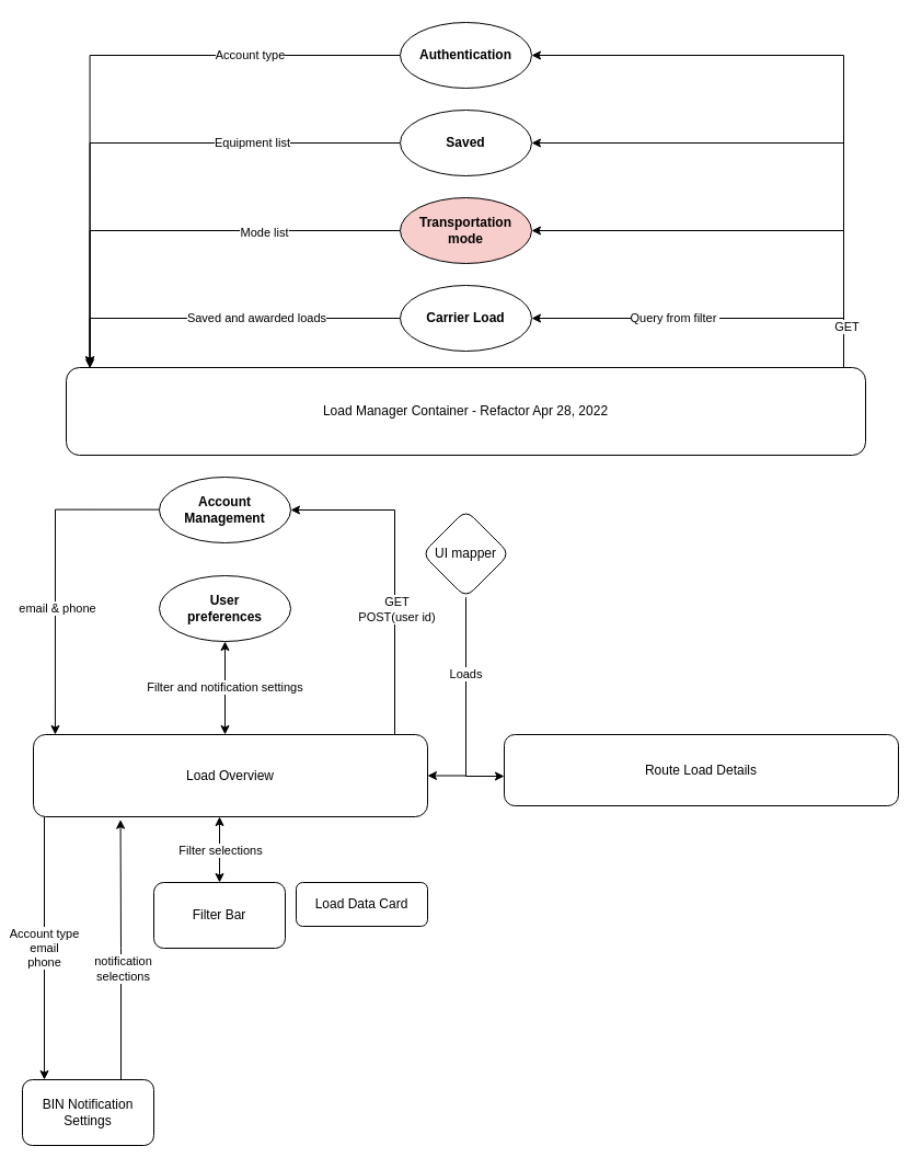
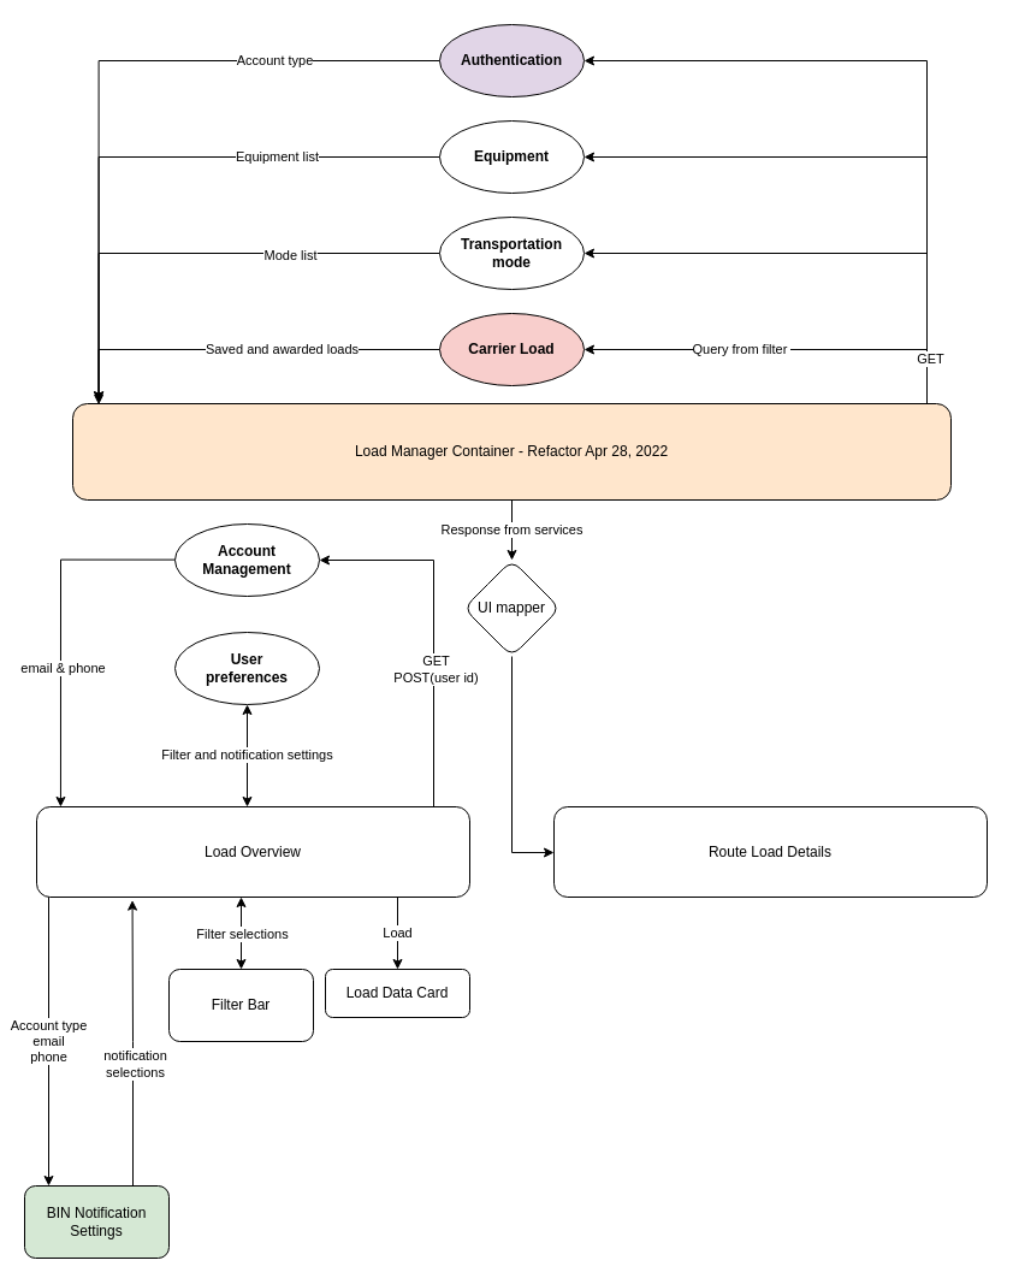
- <mxCell id="8" value="Authentication" style="ellipse;whiteSpace=wrap;html=1;fontStyle=1;startSize=23;" vertex="1" parent="1"><mxGeometry x="365" y="20" width="120" height="60" as="geometry" /></mxCell>
+ <mxCell id="8" value="Authentication" style="ellipse;whiteSpace=wrap;html=1;fontStyle=1;startSize=23;fillColor=#e1d5e7;" vertex="1" parent="1"><mxGeometry x="365" y="20" width="120" height="60" as="geometry" /></mxCell>
- <mxCell id="10" value="Saved" style="ellipse;whiteSpace=wrap;html=1;fontStyle=1;startSize=23;" vertex="1" parent="1"><mxGeometry x="365" y="100" width="120" height="60" as="geometry" /></mxCell>
+ <mxCell id="10" value="Equipment" style="ellipse;whiteSpace=wrap;html=1;fontStyle=1;startSize=23;" vertex="1" parent="1"><mxGeometry x="365" y="100" width="120" height="60" as="geometry" /></mxCell>
- <mxCell id="13" value="Transportation mode" style="ellipse;whiteSpace=wrap;html=1;fontStyle=1;startSize=23;fillColor=#f8cecc;" vertex="1" parent="1"><mxGeometry x="365" y="180" width="120" height="60" as="geometry" /></mxCell>
+ <mxCell id="13" value="Transportation mode" style="ellipse;whiteSpace=wrap;html=1;fontStyle=1;startSize=23;" vertex="1" parent="1"><mxGeometry x="365" y="180" width="120" height="60" as="geometry" /></mxCell>
- <mxCell id="15" value="Carrier Load" style="ellipse;whiteSpace=wrap;html=1;fontStyle=1;startSize=23;" vertex="1" parent="1"><mxGeometry x="365" y="260" width="120" height="60" as="geometry" /></mxCell>
+ <mxCell id="15" value="Carrier Load" style="ellipse;whiteSpace=wrap;html=1;fontStyle=1;startSize=23;fillColor=#f8cecc;" vertex="1" parent="1"><mxGeometry x="365" y="260" width="120" height="60" as="geometry" /></mxCell>
- <mxCell id="17" value="Load Manager Container - Refactor Apr 28, 2022" style="rounded=1;whiteSpace=wrap;html=1;" vertex="1" parent="1"><mxGeometry x="60" y="335" width="730" height="80" as="geometry" /></mxCell>
+ <mxCell id="17" value="Load Manager Container - Refactor Apr 28, 2022" style="rounded=1;whiteSpace=wrap;html=1;fillColor=#ffe6cc;" vertex="1" parent="1"><mxGeometry x="60" y="335" width="730" height="80" as="geometry" /></mxCell>
+ <mxCell id="16" value="Response from services" style="edgeStyle=orthogonalEdgeStyle;rounded=0;orthogonalLoop=1;jettySize=auto;html=1;" edge="1" parent="1" source="17" target="34"><mxGeometry relative="1" as="geometry" /></mxCell>
- <mxCell id="37" value="Route Load Details" style="whiteSpace=wrap;html=1;rounded=1;" vertex="1" parent="1"><mxGeometry x="460" y="670" width="360" height="65" as="geometry" /></mxCell>
+ <mxCell id="37" value="Route Load Details" style="whiteSpace=wrap;html=1;rounded=1;" vertex="1" parent="1"><mxGeometry x="460" y="670" width="360" height="75" as="geometry" /></mxCell>
- <mxCell id="38" value="Loads" style="edgeStyle=orthogonalEdgeStyle;rounded=0;orthogonalLoop=1;jettySize=auto;html=1;exitX=0.5;exitY=1;exitDx=0;exitDy=0;entryX=1;entryY=0.5;entryDx=0;entryDy=0;" edge="1" parent="1" source="34" target="26"><mxGeometry x="-0.291" relative="1" as="geometry"><mxPoint as="offset" /></mxGeometry></mxCell>
+ <mxCell id="25" value="Load" style="edgeStyle=orthogonalEdgeStyle;rounded=0;orthogonalLoop=1;jettySize=auto;html=1;" edge="1" parent="1" source="26" target="27"><mxGeometry relative="1" as="geometry"><Array as="points"><mxPoint x="330" y="775" /><mxPoint x="330" y="775" /></Array></mxGeometry></mxCell>
- <mxCell id="31" value="BIN Notification Settings" style="whiteSpace=wrap;html=1;rounded=1;" vertex="1" parent="1"><mxGeometry x="20" y="985" width="120" height="60" as="geometry" /></mxCell>
+ <mxCell id="31" value="BIN Notification Settings" style="whiteSpace=wrap;html=1;rounded=1;fillColor=#d5e8d4;" vertex="1" parent="1"><mxGeometry x="20" y="985" width="120" height="60" as="geometry" /></mxCell>
